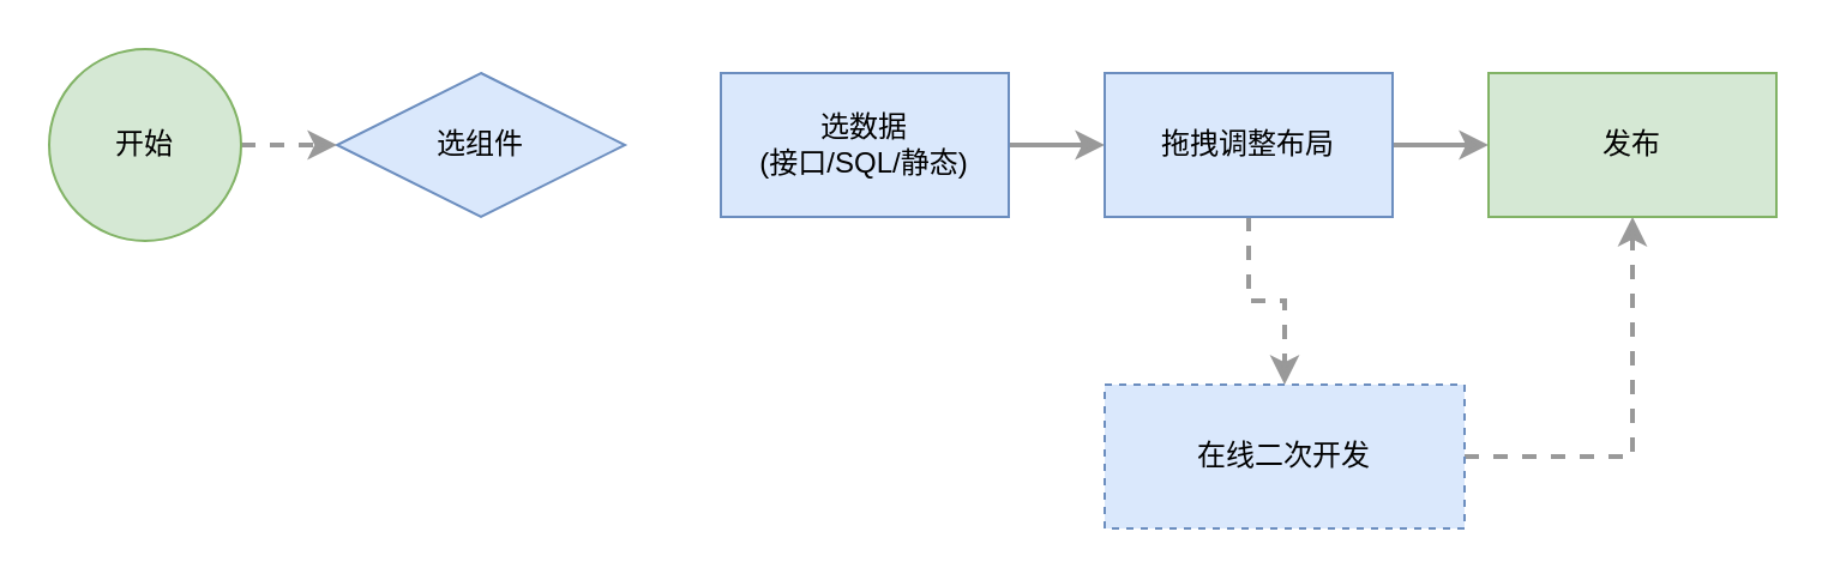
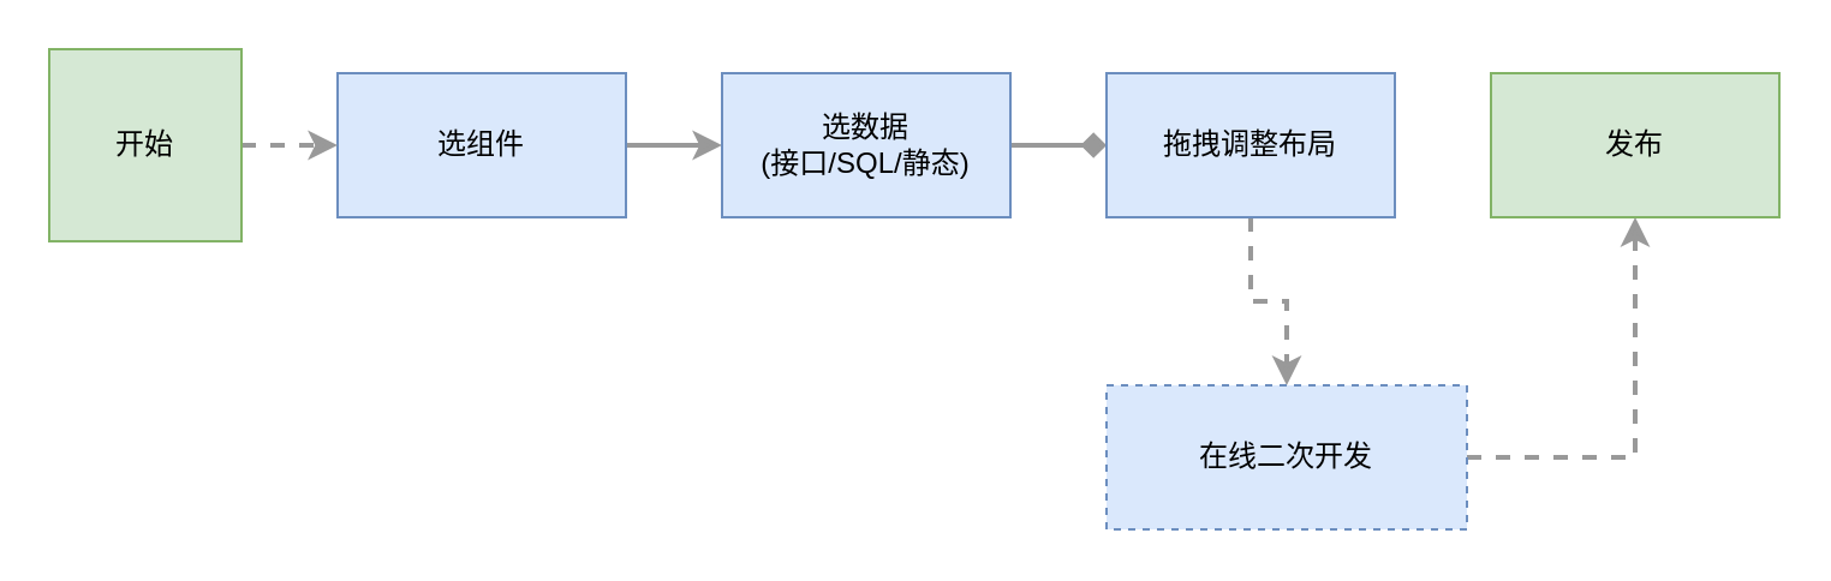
- <mxCell id="13" value="开始" style="ellipse;whiteSpace=wrap;html=1;aspect=fixed;fillColor=#d5e8d4;strokeColor=#82b366;" parent="1" vertex="1"><mxGeometry x="20" y="20" width="80" height="80" as="geometry" /></mxCell>
+ <mxCell id="13" value="开始" style="whiteSpace=wrap;html=1;aspect=fixed;fillColor=#d5e8d4;strokeColor=#82b366;rounded=0;" parent="1" vertex="1"><mxGeometry x="20" y="20" width="80" height="80" as="geometry" /></mxCell>
- <mxCell id="3" value="选组件" style="rhombus;whiteSpace=wrap;html=1;fillColor=#dae8fc;strokeColor=#6c8ebf;" parent="1" vertex="1"><mxGeometry x="140" y="30" width="120" height="60" as="geometry" /></mxCell>
+ <mxCell id="3" value="选组件" style="rounded=0;whiteSpace=wrap;html=1;fillColor=#dae8fc;strokeColor=#6c8ebf;" parent="1" vertex="1"><mxGeometry x="140" y="30" width="120" height="60" as="geometry" /></mxCell>
+ <mxCell id="2" value="" style="edgeStyle=orthogonalEdgeStyle;rounded=0;orthogonalLoop=1;jettySize=auto;html=1;strokeWidth=2;strokeColor=#999999;" parent="1" source="3" target="5" edge="1"><mxGeometry relative="1" as="geometry" /></mxCell>
- <mxCell id="4" value="" style="edgeStyle=orthogonalEdgeStyle;rounded=0;orthogonalLoop=1;jettySize=auto;html=1;strokeWidth=2;strokeColor=#999999;" parent="1" source="5" target="8" edge="1"><mxGeometry relative="1" as="geometry" /></mxCell>
+ <mxCell id="4" value="" style="edgeStyle=orthogonalEdgeStyle;rounded=0;orthogonalLoop=1;jettySize=auto;html=1;strokeWidth=2;strokeColor=#999999;endArrow=diamond;" parent="1" source="5" target="8" edge="1"><mxGeometry relative="1" as="geometry" /></mxCell>
- <mxCell id="6" value="" style="edgeStyle=orthogonalEdgeStyle;rounded=0;orthogonalLoop=1;jettySize=auto;html=1;strokeWidth=2;strokeColor=#999999;" parent="1" source="8" target="11" edge="1"><mxGeometry relative="1" as="geometry" /></mxCell>
